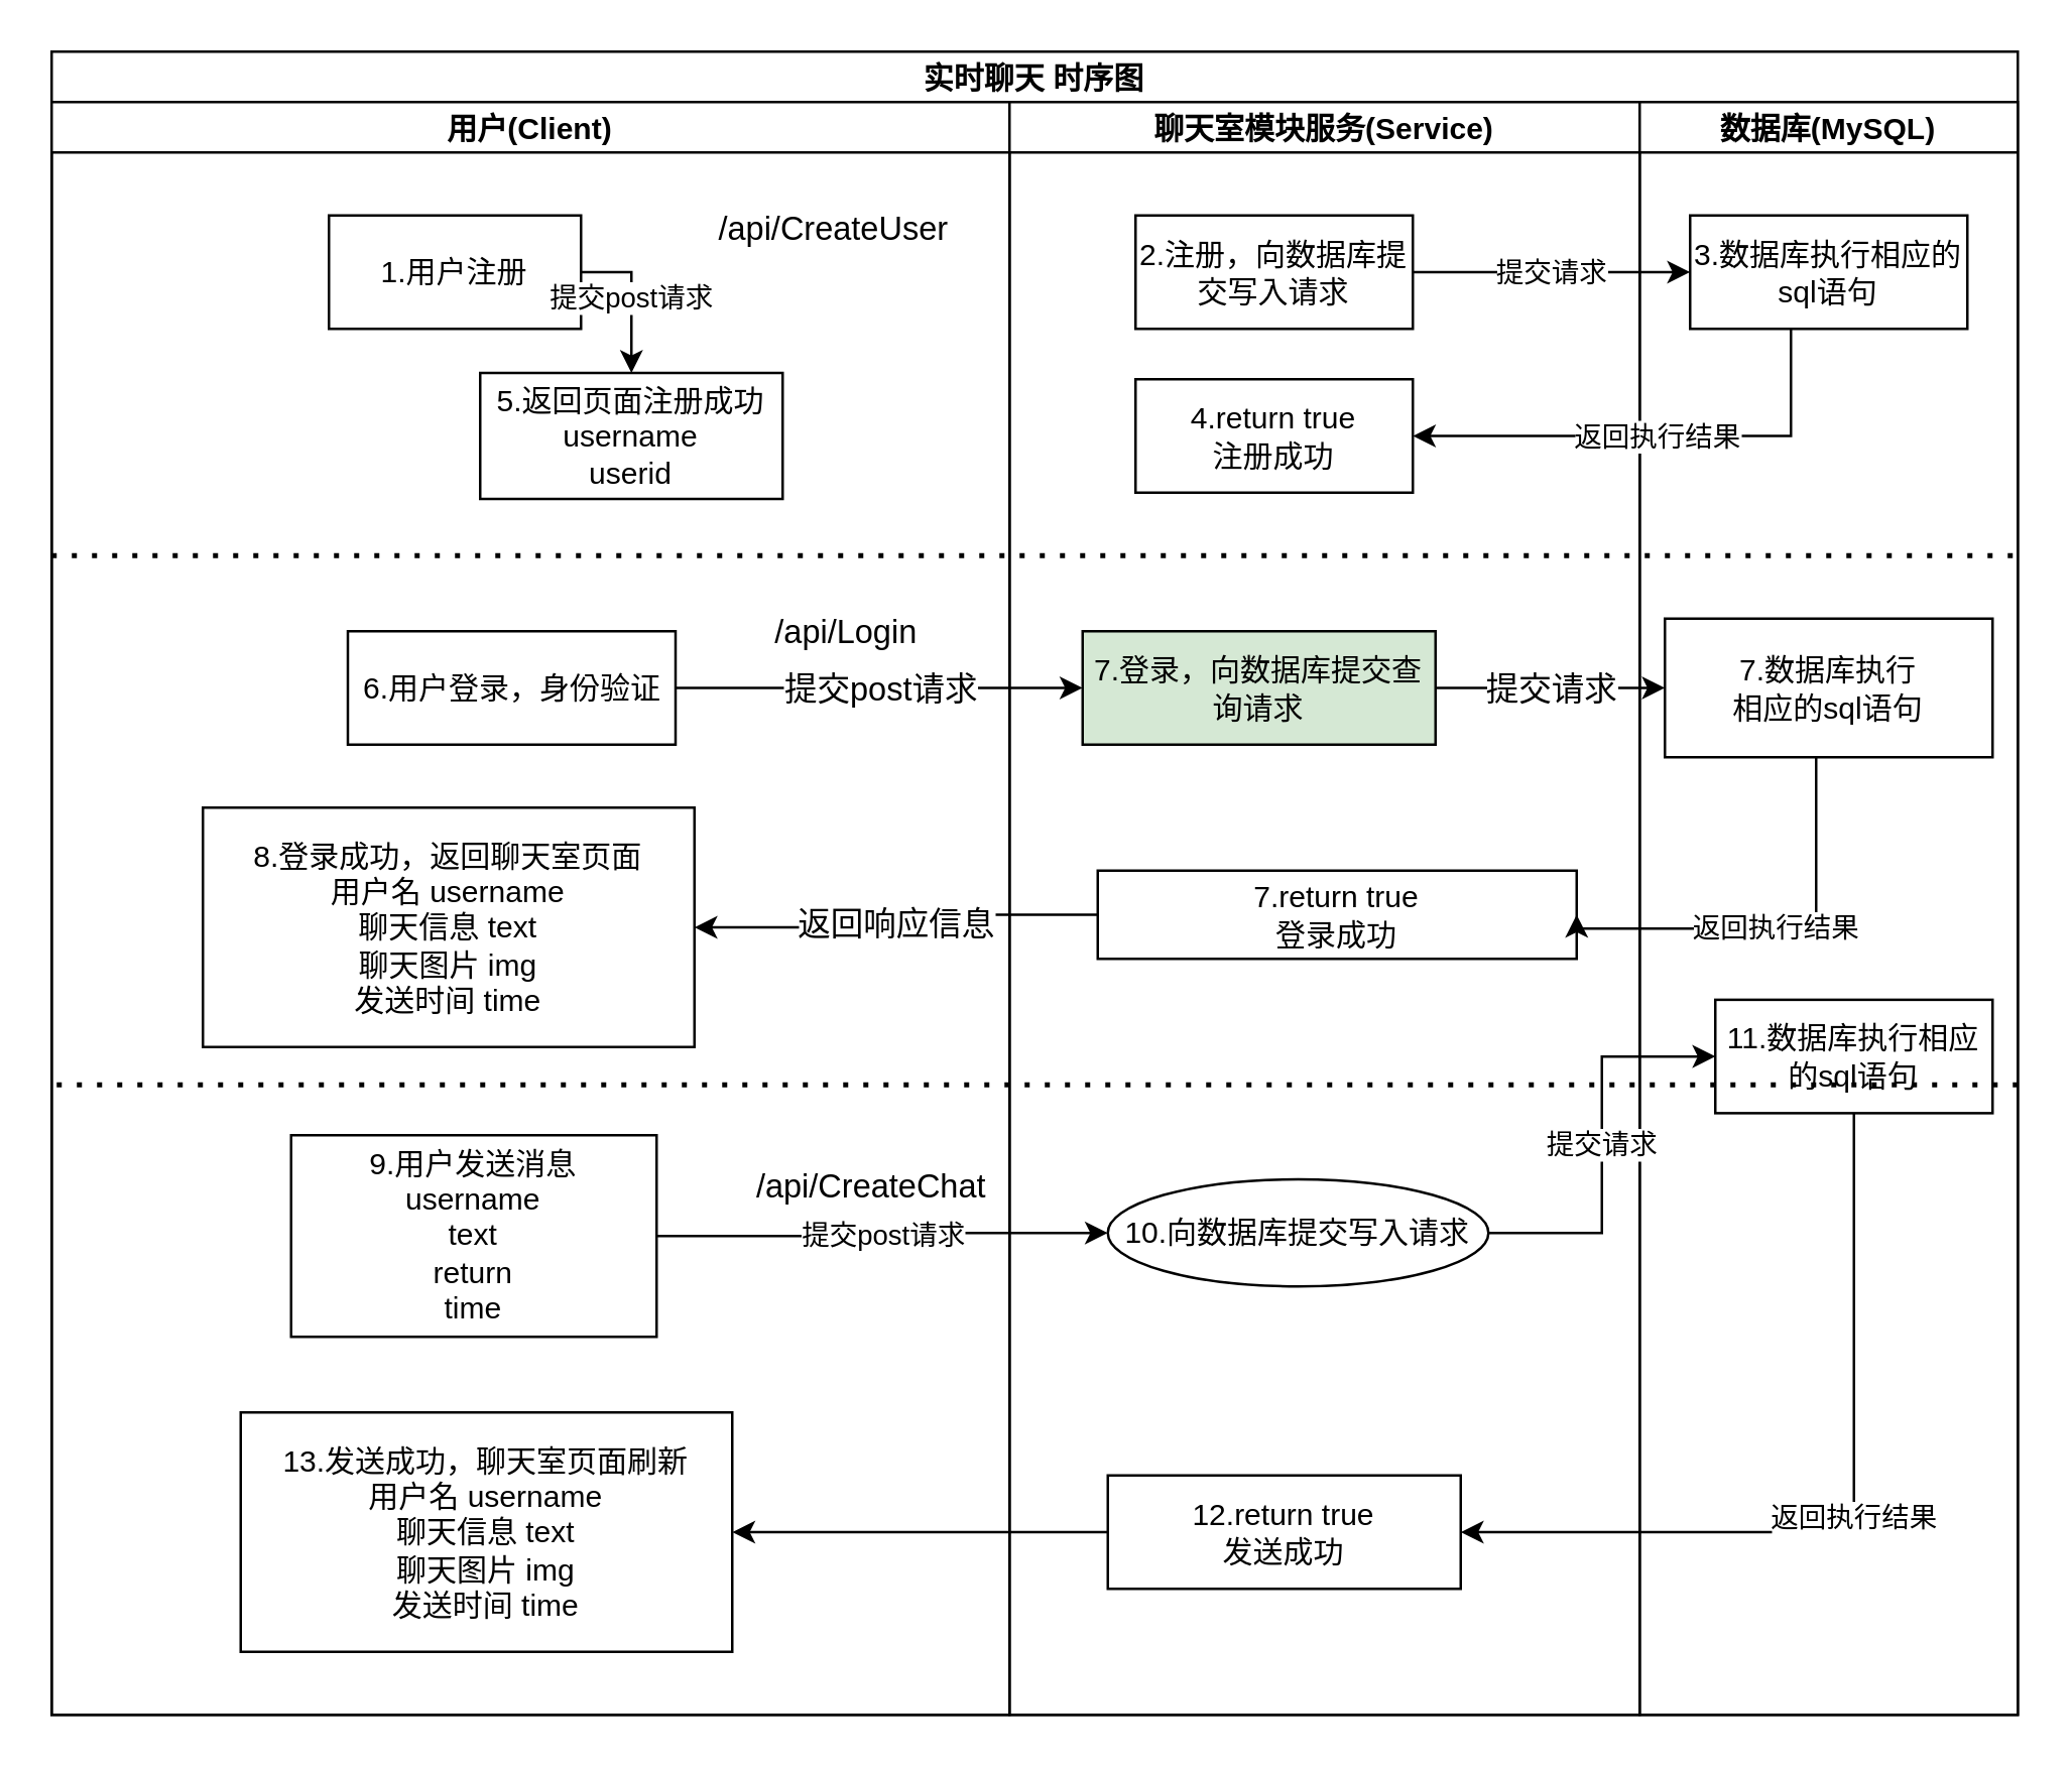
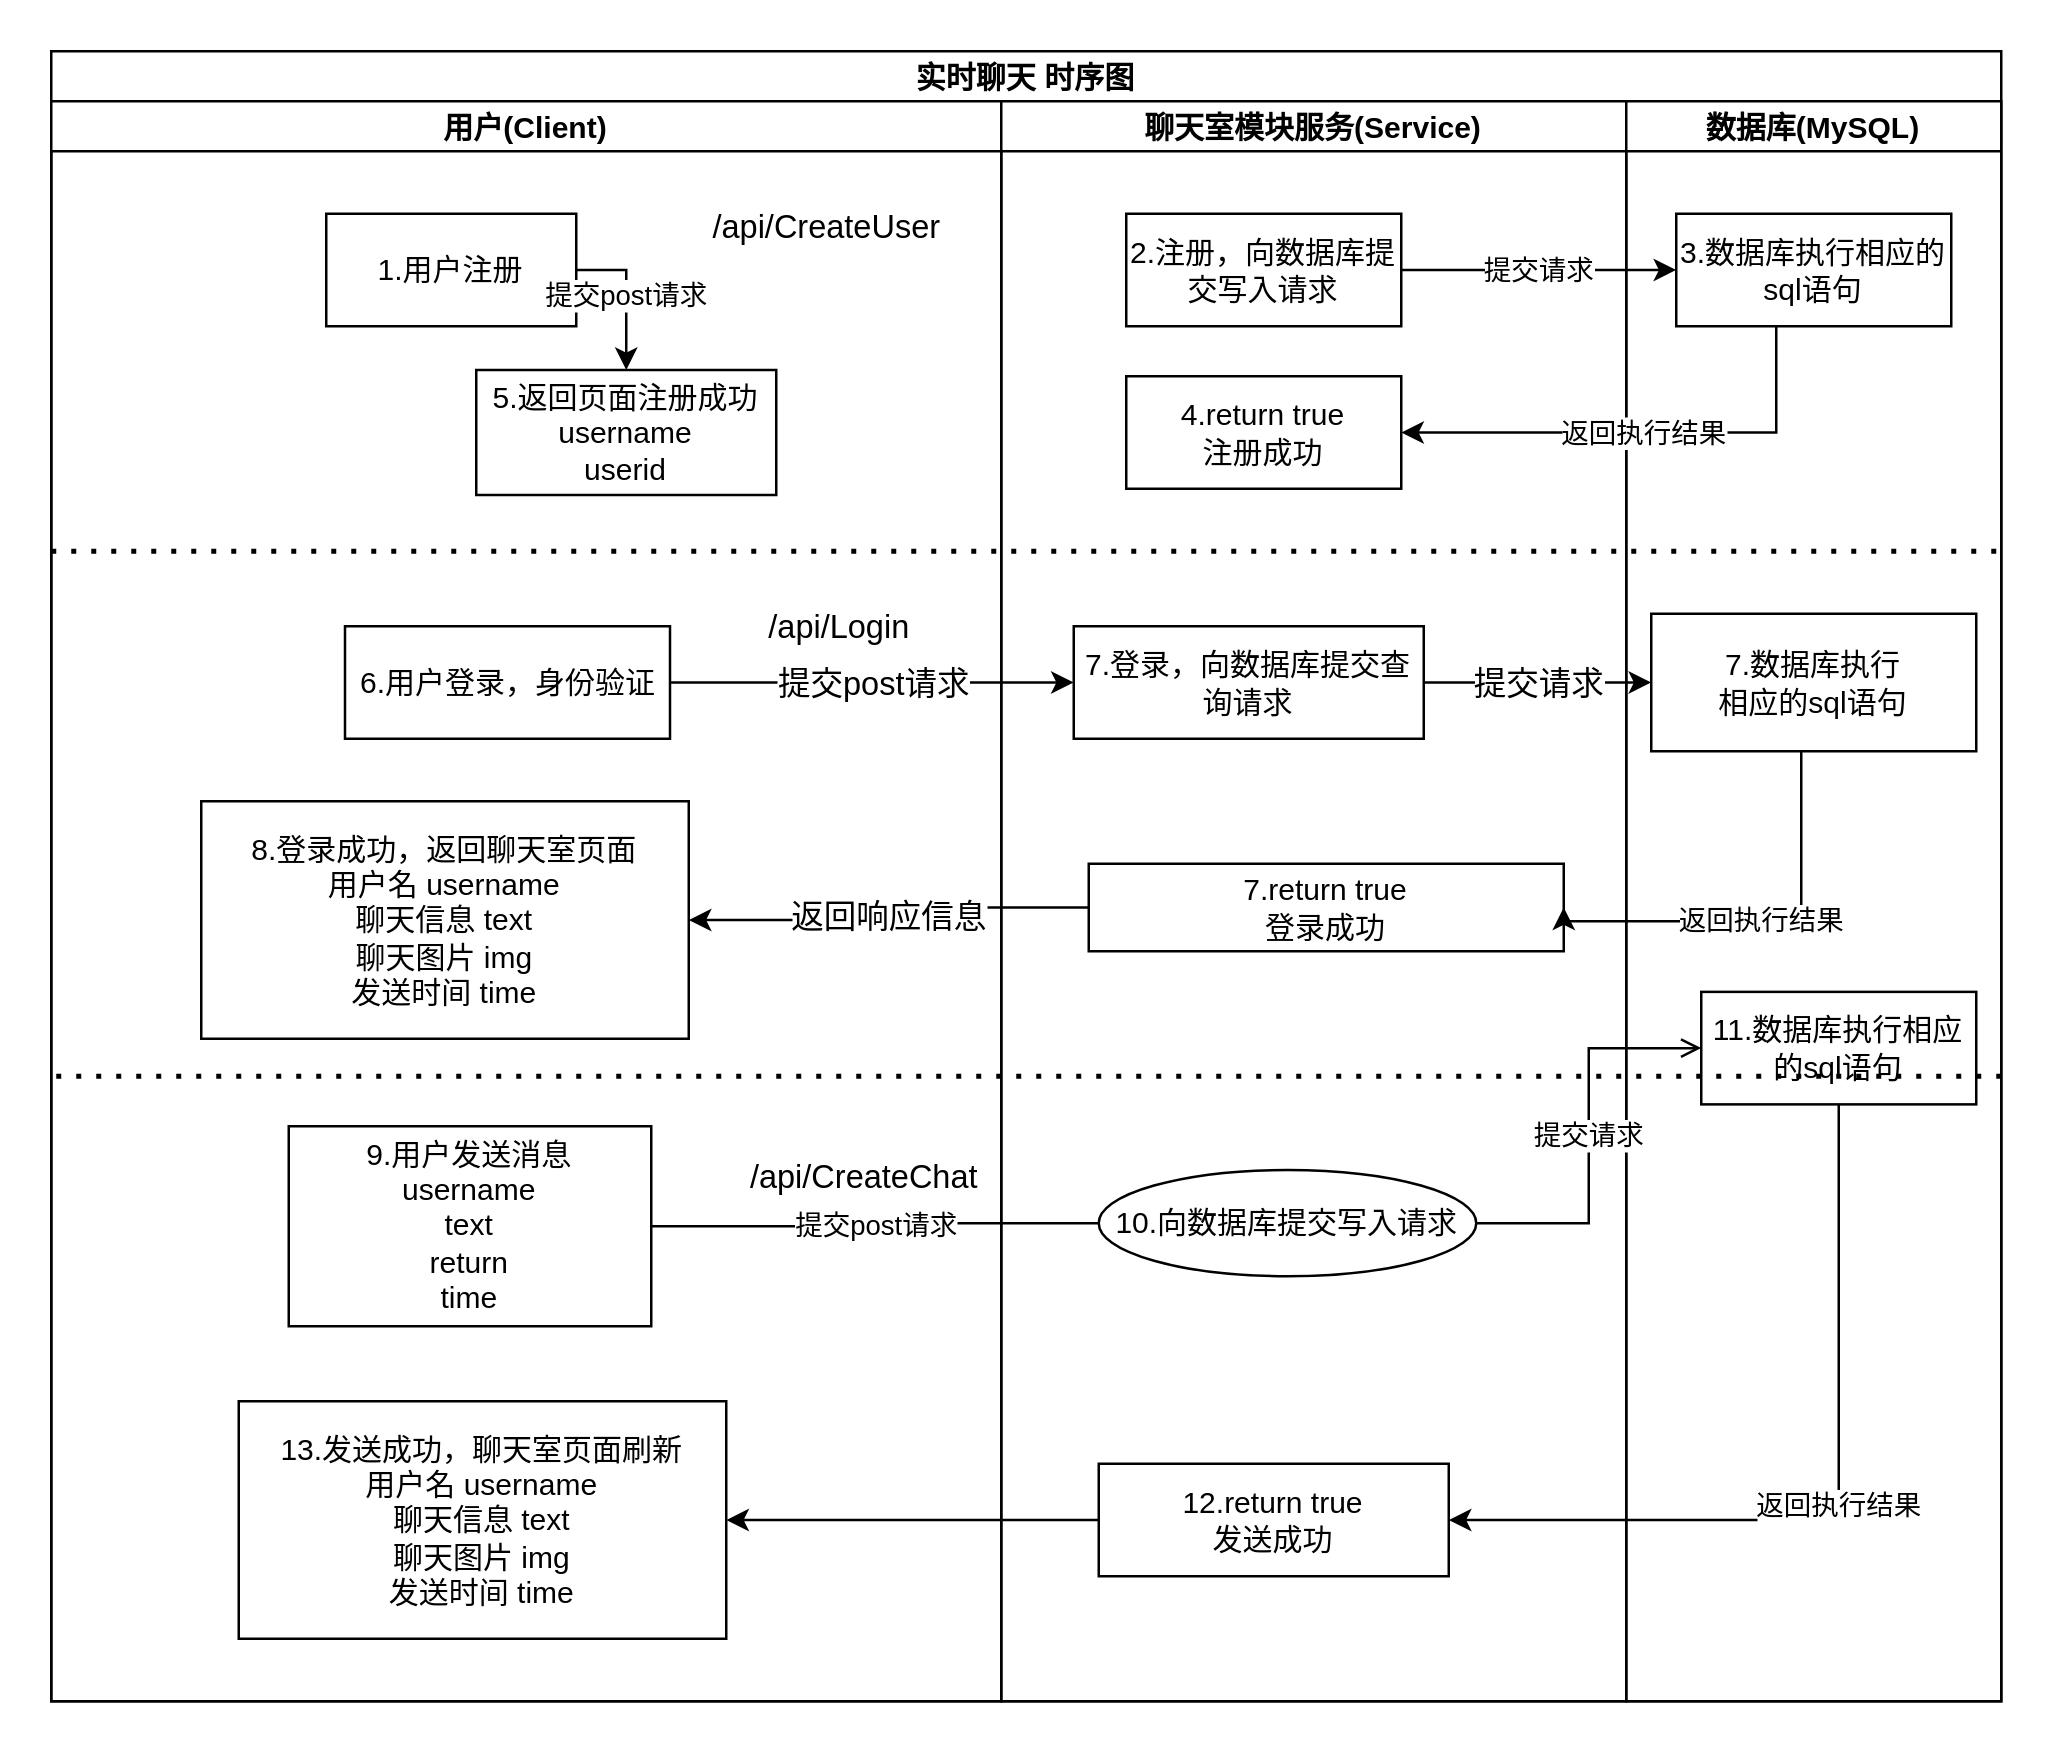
- <mxCell id="16" value="7.登录，向数据库提交查询请求" style="rounded=0;whiteSpace=wrap;html=1;fillColor=#d5e8d4;" vertex="1" parent="15"><mxGeometry x="29" y="210" width="140" height="45" as="geometry" /></mxCell>
+ <mxCell id="16" value="7.登录，向数据库提交查询请求" style="rounded=0;whiteSpace=wrap;html=1;" vertex="1" parent="15"><mxGeometry x="29" y="210" width="140" height="45" as="geometry" /></mxCell>
- <mxCell id="32" value="提交请求" style="edgeStyle=orthogonalEdgeStyle;rounded=0;orthogonalLoop=1;jettySize=auto;html=1;entryX=0;entryY=0.5;entryDx=0;entryDy=0;" edge="1" parent="2" source="20" target="25"><mxGeometry relative="1" as="geometry" /></mxCell>
+ <mxCell id="32" value="提交请求" style="edgeStyle=orthogonalEdgeStyle;rounded=0;orthogonalLoop=1;jettySize=auto;html=1;entryX=0;entryY=0.5;entryDx=0;entryDy=0;endArrow=open;" edge="1" parent="2" source="20" target="25"><mxGeometry relative="1" as="geometry" /></mxCell>
- <mxCell id="31" value="提交post请求" style="edgeStyle=orthogonalEdgeStyle;rounded=0;orthogonalLoop=1;jettySize=auto;html=1;" edge="1" parent="2" source="10" target="20"><mxGeometry relative="1" as="geometry" /></mxCell>
+ <mxCell id="31" value="提交post请求" style="edgeStyle=orthogonalEdgeStyle;rounded=0;orthogonalLoop=1;jettySize=auto;html=1;endArrow=none;" edge="1" parent="2" source="10" target="20"><mxGeometry relative="1" as="geometry" /></mxCell>
